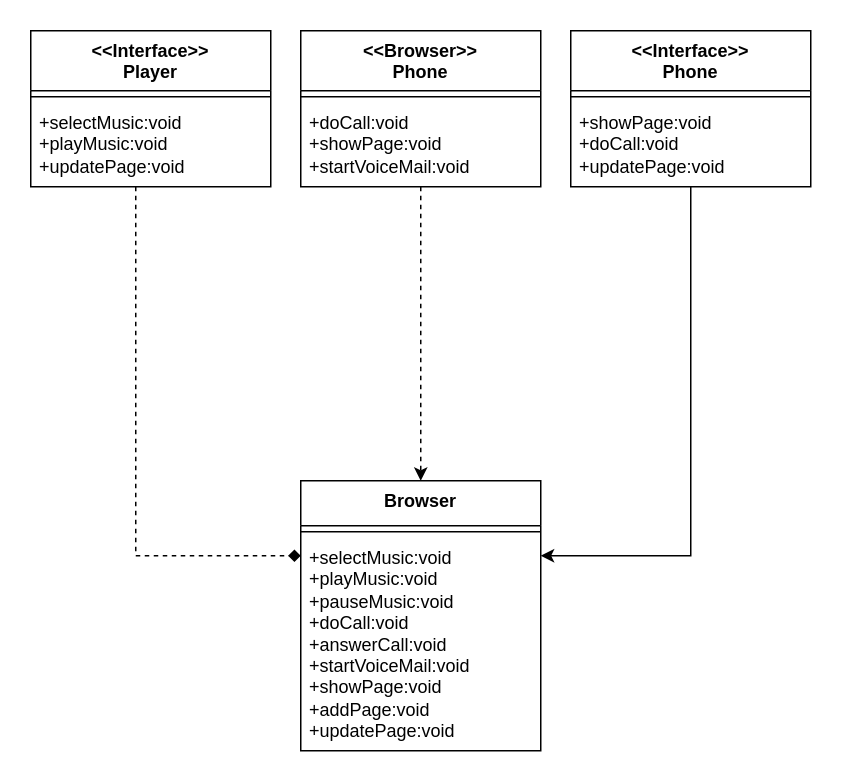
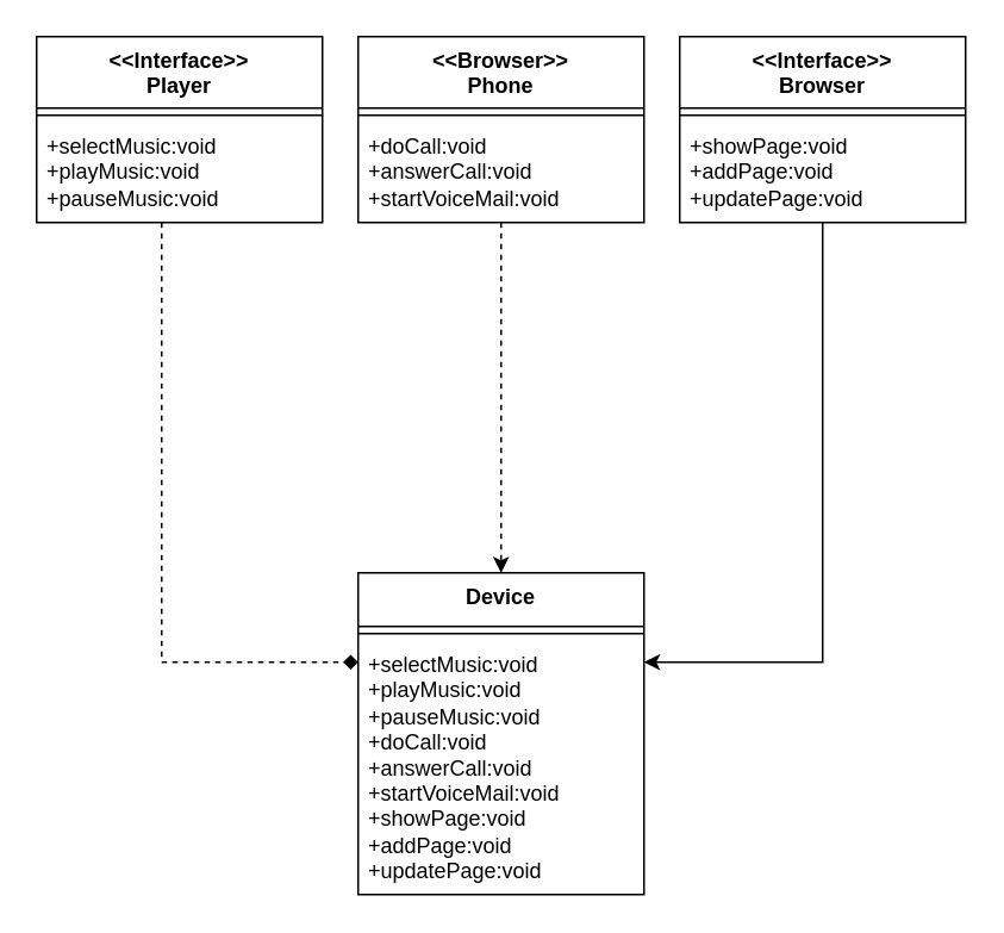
- <mxCell id="11" value="&lt;div&gt;&amp;lt;&amp;lt;Interface&amp;gt;&amp;gt;&lt;/div&gt;Phone" style="swimlane;fontStyle=1;align=center;verticalAlign=top;childLayout=stackLayout;horizontal=1;startSize=40;horizontalStack=0;resizeParent=1;resizeParentMax=0;resizeLast=0;collapsible=1;marginBottom=0;whiteSpace=wrap;html=1;" vertex="1" parent="1"><mxGeometry x="380" y="20" width="160" height="104" as="geometry" /></mxCell>
+ <mxCell id="11" value="&lt;div&gt;&amp;lt;&amp;lt;Interface&amp;gt;&amp;gt;&lt;/div&gt;Browser" style="swimlane;fontStyle=1;align=center;verticalAlign=top;childLayout=stackLayout;horizontal=1;startSize=40;horizontalStack=0;resizeParent=1;resizeParentMax=0;resizeLast=0;collapsible=1;marginBottom=0;whiteSpace=wrap;html=1;" vertex="1" parent="1"><mxGeometry x="380" y="20" width="160" height="104" as="geometry" /></mxCell>
- <mxCell id="5" value="&lt;span style=&quot;background-color: initial;&quot;&gt;+selectMusic:void&lt;/span&gt;&lt;div&gt;&lt;span style=&quot;background-color: initial;&quot;&gt;+playMusic:void&lt;/span&gt;&lt;/div&gt;&lt;div&gt;&lt;span style=&quot;background-color: initial;&quot;&gt;+updatePage:void&lt;/span&gt;&lt;/div&gt;" style="text;strokeColor=none;fillColor=none;align=left;verticalAlign=top;spacingLeft=4;spacingRight=4;overflow=hidden;rotatable=0;points=[[0,0.5],[1,0.5]];portConstraint=eastwest;whiteSpace=wrap;html=1;" vertex="1" parent="3"><mxGeometry y="48" width="160" height="56" as="geometry" /></mxCell>
+ <mxCell id="5" value="&lt;span style=&quot;background-color: initial;&quot;&gt;+selectMusic:void&lt;/span&gt;&lt;div&gt;&lt;span style=&quot;background-color: initial;&quot;&gt;+playMusic:void&lt;/span&gt;&lt;/div&gt;&lt;div&gt;&lt;span style=&quot;background-color: initial;&quot;&gt;+pauseMusic:void&lt;/span&gt;&lt;/div&gt;" style="text;strokeColor=none;fillColor=none;align=left;verticalAlign=top;spacingLeft=4;spacingRight=4;overflow=hidden;rotatable=0;points=[[0,0.5],[1,0.5]];portConstraint=eastwest;whiteSpace=wrap;html=1;" vertex="1" parent="3"><mxGeometry y="48" width="160" height="56" as="geometry" /></mxCell>
- <mxCell id="9" value="+doCall:void&lt;div&gt;+showPage:void&lt;/div&gt;&lt;div&gt;+startVoiceMail:void&lt;/div&gt;" style="text;strokeColor=none;fillColor=none;align=left;verticalAlign=top;spacingLeft=4;spacingRight=4;overflow=hidden;rotatable=0;points=[[0,0.5],[1,0.5]];portConstraint=eastwest;whiteSpace=wrap;html=1;" vertex="1" parent="7"><mxGeometry y="48" width="160" height="56" as="geometry" /></mxCell>
+ <mxCell id="9" value="+doCall:void&lt;div&gt;+answerCall:void&lt;/div&gt;&lt;div&gt;+startVoiceMail:void&lt;/div&gt;" style="text;strokeColor=none;fillColor=none;align=left;verticalAlign=top;spacingLeft=4;spacingRight=4;overflow=hidden;rotatable=0;points=[[0,0.5],[1,0.5]];portConstraint=eastwest;whiteSpace=wrap;html=1;" vertex="1" parent="7"><mxGeometry y="48" width="160" height="56" as="geometry" /></mxCell>
- <mxCell id="13" value="+showPage:void&lt;div&gt;+doCall:void&lt;/div&gt;&lt;div&gt;+updatePage:void&lt;/div&gt;" style="text;strokeColor=none;fillColor=none;align=left;verticalAlign=top;spacingLeft=4;spacingRight=4;overflow=hidden;rotatable=0;points=[[0,0.5],[1,0.5]];portConstraint=eastwest;whiteSpace=wrap;html=1;" vertex="1" parent="11"><mxGeometry y="48" width="160" height="56" as="geometry" /></mxCell>
+ <mxCell id="13" value="+showPage:void&lt;div&gt;+addPage:void&lt;/div&gt;&lt;div&gt;+updatePage:void&lt;/div&gt;" style="text;strokeColor=none;fillColor=none;align=left;verticalAlign=top;spacingLeft=4;spacingRight=4;overflow=hidden;rotatable=0;points=[[0,0.5],[1,0.5]];portConstraint=eastwest;whiteSpace=wrap;html=1;" vertex="1" parent="11"><mxGeometry y="48" width="160" height="56" as="geometry" /></mxCell>
- <mxCell id="14" value="&lt;div&gt;&lt;span style=&quot;background-color: initial;&quot;&gt;Browser&lt;/span&gt;&lt;br&gt;&lt;/div&gt;" style="swimlane;fontStyle=1;align=center;verticalAlign=top;childLayout=stackLayout;horizontal=1;startSize=30;horizontalStack=0;resizeParent=1;resizeParentMax=0;resizeLast=0;collapsible=1;marginBottom=0;whiteSpace=wrap;html=1;" vertex="1" parent="1"><mxGeometry x="200" y="320" width="160" height="180" as="geometry" /></mxCell>
+ <mxCell id="14" value="&lt;div&gt;&lt;span style=&quot;background-color: initial;&quot;&gt;Device&lt;/span&gt;&lt;br&gt;&lt;/div&gt;" style="swimlane;fontStyle=1;align=center;verticalAlign=top;childLayout=stackLayout;horizontal=1;startSize=30;horizontalStack=0;resizeParent=1;resizeParentMax=0;resizeLast=0;collapsible=1;marginBottom=0;whiteSpace=wrap;html=1;" vertex="1" parent="1"><mxGeometry x="200" y="320" width="160" height="180" as="geometry" /></mxCell>
